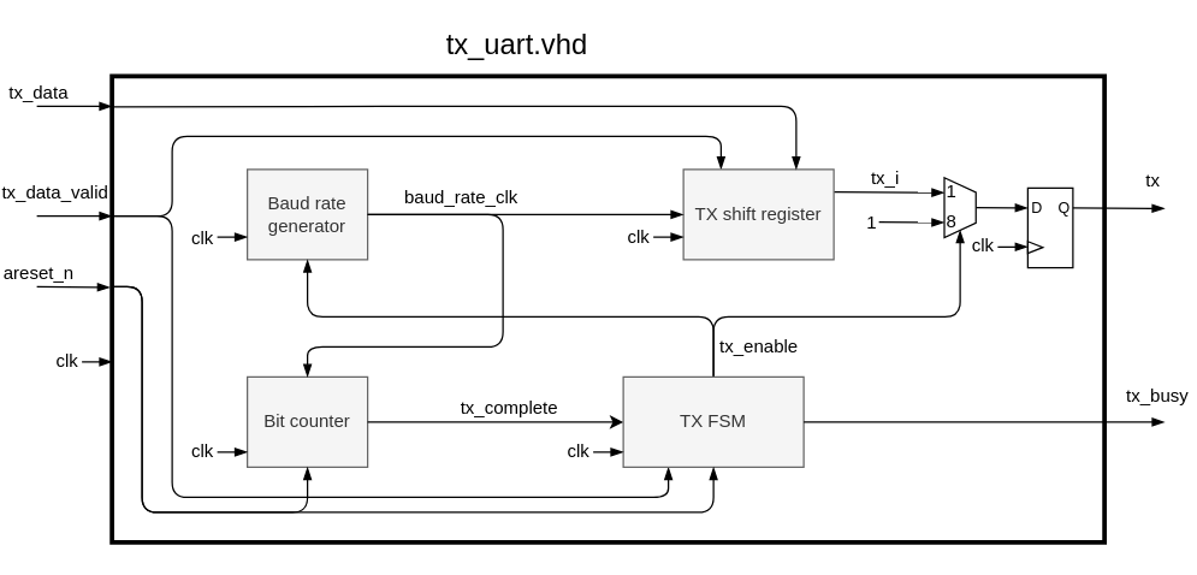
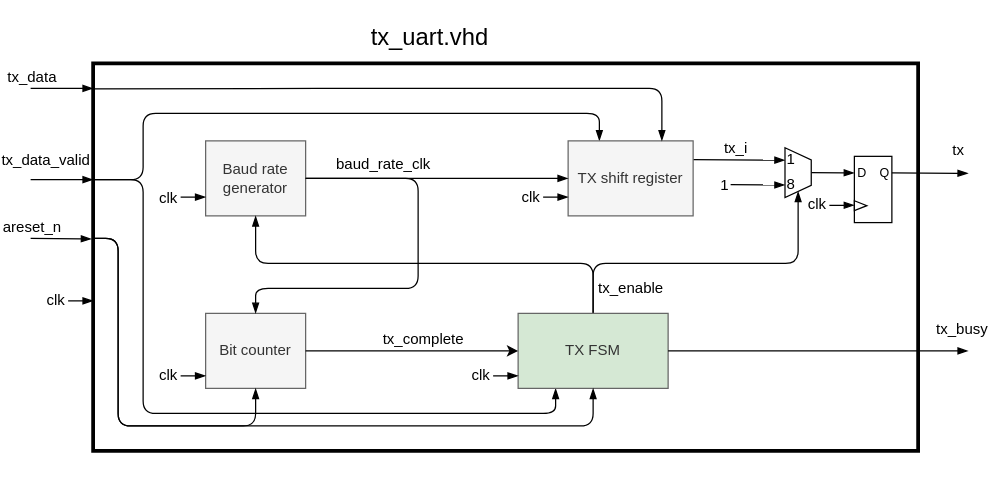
- <mxCell id="14" value="TX FSM" style="rounded=0;whiteSpace=wrap;html=1;fillColor=#f5f5f5;fontColor=#333333;strokeColor=#666666;" parent="1" vertex="1"><mxGeometry x="410" y="250" width="120" height="60" as="geometry" /></mxCell>
+ <mxCell id="14" value="TX FSM" style="rounded=0;whiteSpace=wrap;html=1;fillColor=#d5e8d4;fontColor=#333333;strokeColor=#666666;" parent="1" vertex="1"><mxGeometry x="410" y="250" width="120" height="60" as="geometry" /></mxCell>
